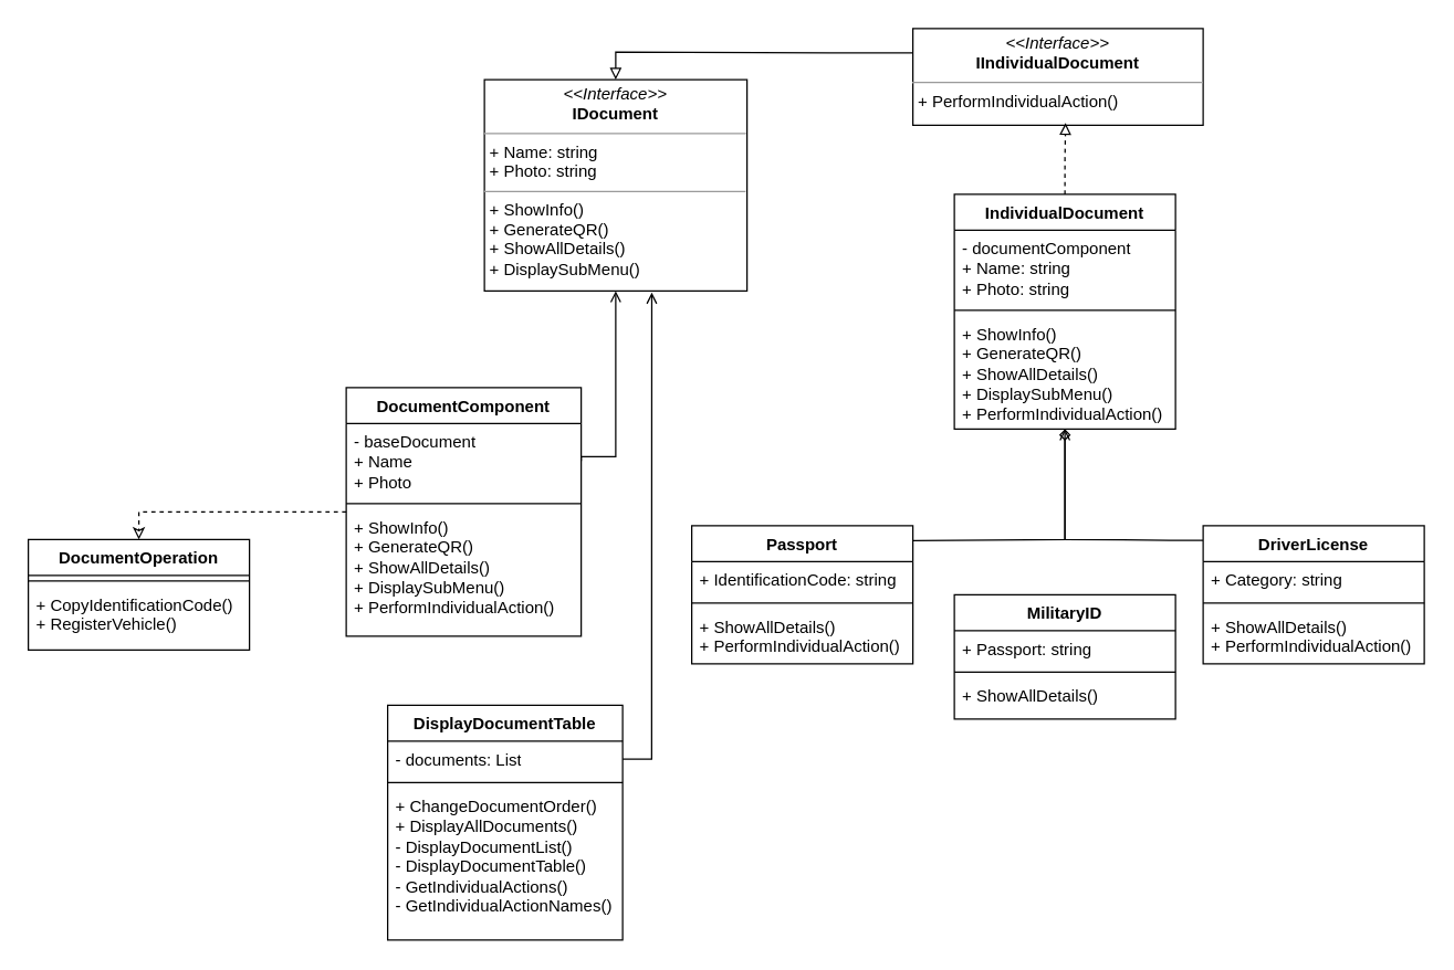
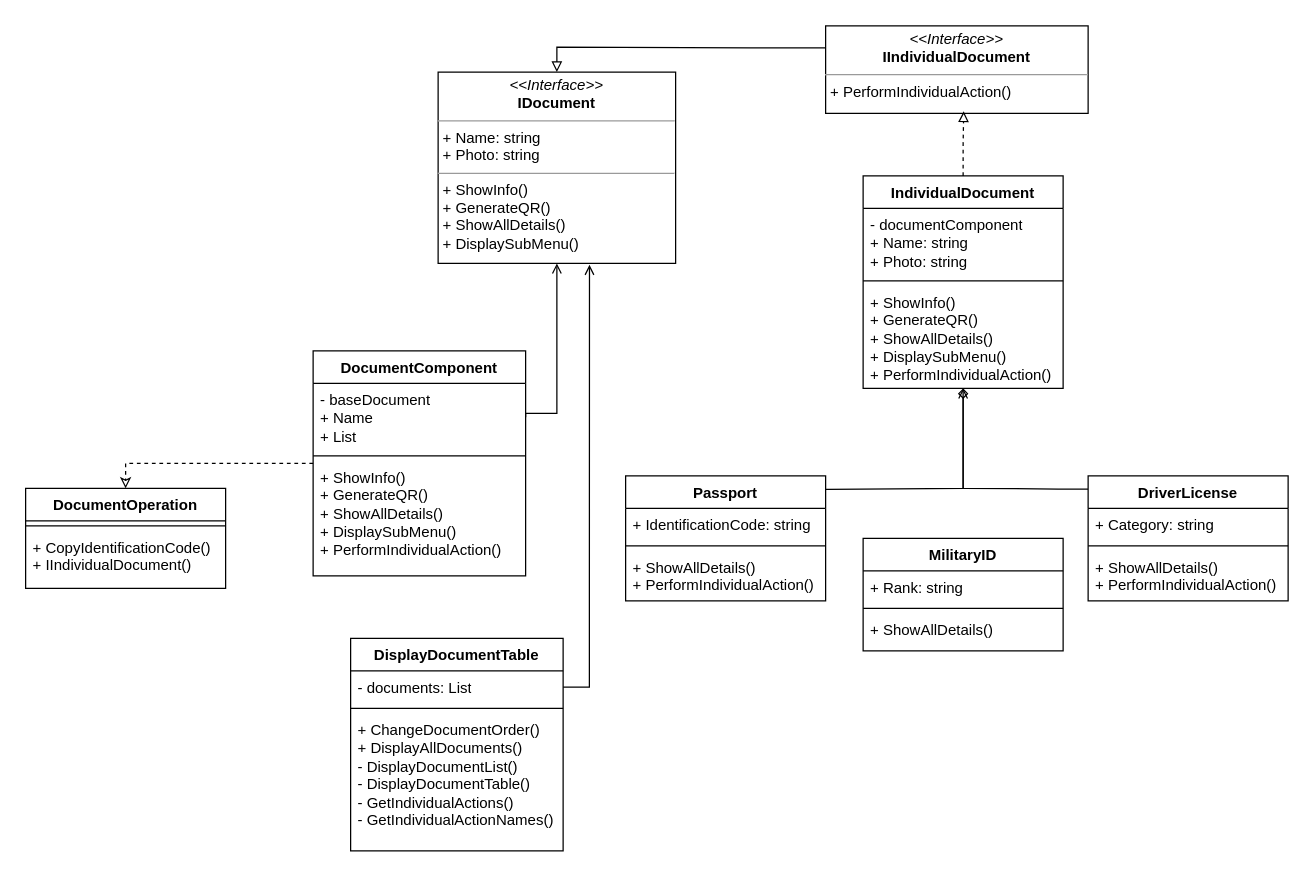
- <mxCell id="36" value="-&amp;nbsp;baseDocument&lt;br&gt;+&amp;nbsp;Name &lt;br&gt;+ Photo" style="text;strokeColor=none;fillColor=none;align=left;verticalAlign=top;spacingLeft=4;spacingRight=4;overflow=hidden;rotatable=0;points=[[0,0.5],[1,0.5]];portConstraint=eastwest;whiteSpace=wrap;html=1;" vertex="1" parent="35"><mxGeometry y="26" width="170" height="54" as="geometry" /></mxCell>
+ <mxCell id="36" value="-&amp;nbsp;baseDocument&lt;br&gt;+&amp;nbsp;Name &lt;br&gt;+ List" style="text;strokeColor=none;fillColor=none;align=left;verticalAlign=top;spacingLeft=4;spacingRight=4;overflow=hidden;rotatable=0;points=[[0,0.5],[1,0.5]];portConstraint=eastwest;whiteSpace=wrap;html=1;" vertex="1" parent="35"><mxGeometry y="26" width="170" height="54" as="geometry" /></mxCell>
- <mxCell id="27" value="+&amp;nbsp;CopyIdentificationCode()&lt;br&gt;+&amp;nbsp;RegisterVehicle()" style="text;strokeColor=none;fillColor=none;align=left;verticalAlign=top;spacingLeft=4;spacingRight=4;overflow=hidden;rotatable=0;points=[[0,0.5],[1,0.5]];portConstraint=eastwest;whiteSpace=wrap;html=1;" vertex="1" parent="25"><mxGeometry y="34" width="160" height="46" as="geometry" /></mxCell>
+ <mxCell id="27" value="+&amp;nbsp;CopyIdentificationCode()&lt;br&gt;+&amp;nbsp;IIndividualDocument()" style="text;strokeColor=none;fillColor=none;align=left;verticalAlign=top;spacingLeft=4;spacingRight=4;overflow=hidden;rotatable=0;points=[[0,0.5],[1,0.5]];portConstraint=eastwest;whiteSpace=wrap;html=1;" vertex="1" parent="25"><mxGeometry y="34" width="160" height="46" as="geometry" /></mxCell>
- <mxCell id="21" value="+&amp;nbsp;Passport: string" style="text;strokeColor=none;fillColor=none;align=left;verticalAlign=top;spacingLeft=4;spacingRight=4;overflow=hidden;rotatable=0;points=[[0,0.5],[1,0.5]];portConstraint=eastwest;whiteSpace=wrap;html=1;" vertex="1" parent="20"><mxGeometry y="26" width="160" height="26" as="geometry" /></mxCell>
+ <mxCell id="21" value="+&amp;nbsp;Rank: string" style="text;strokeColor=none;fillColor=none;align=left;verticalAlign=top;spacingLeft=4;spacingRight=4;overflow=hidden;rotatable=0;points=[[0,0.5],[1,0.5]];portConstraint=eastwest;whiteSpace=wrap;html=1;" vertex="1" parent="20"><mxGeometry y="26" width="160" height="26" as="geometry" /></mxCell>
